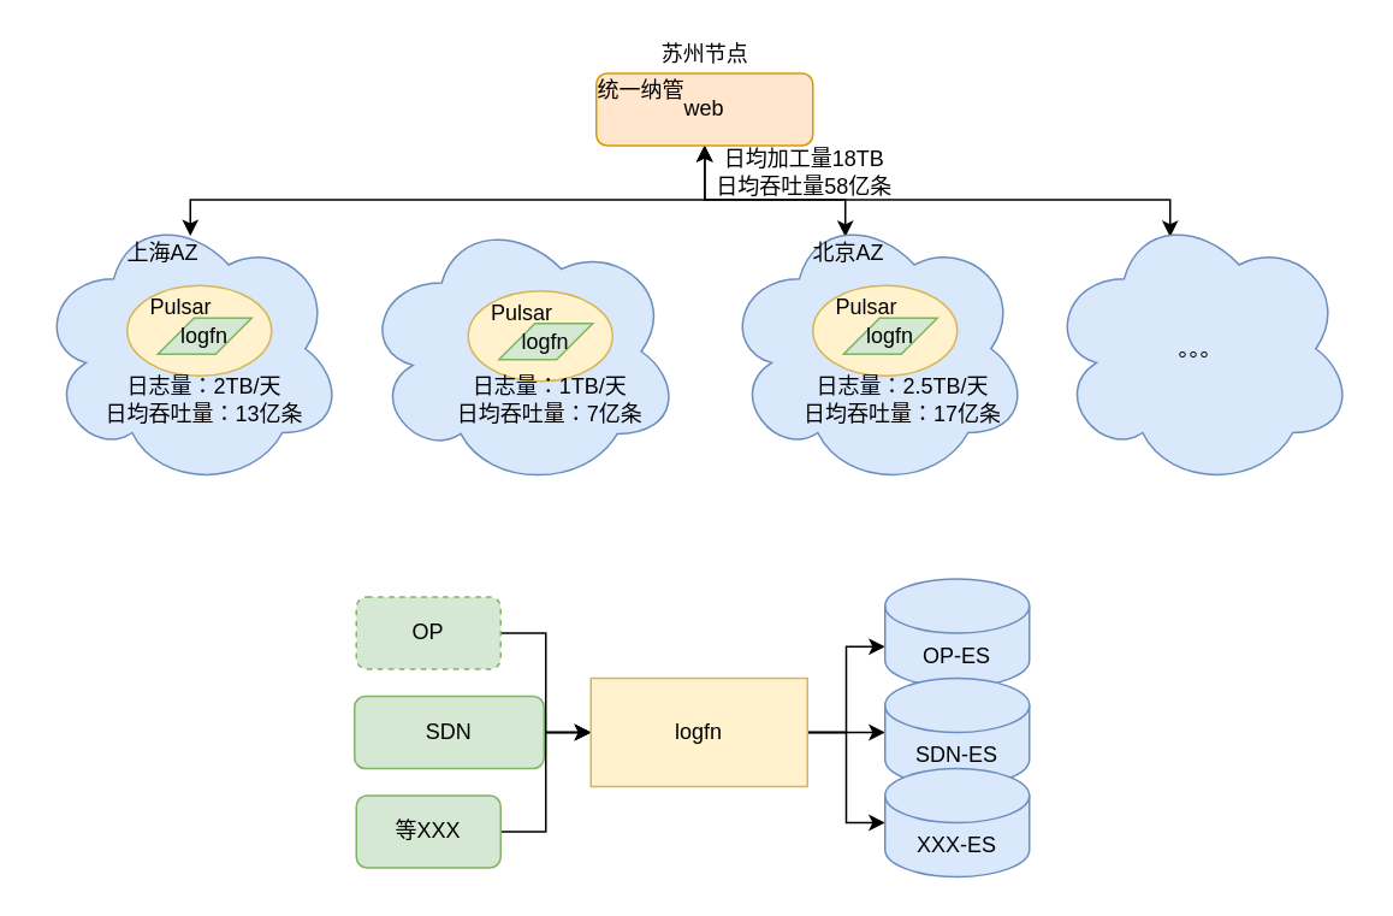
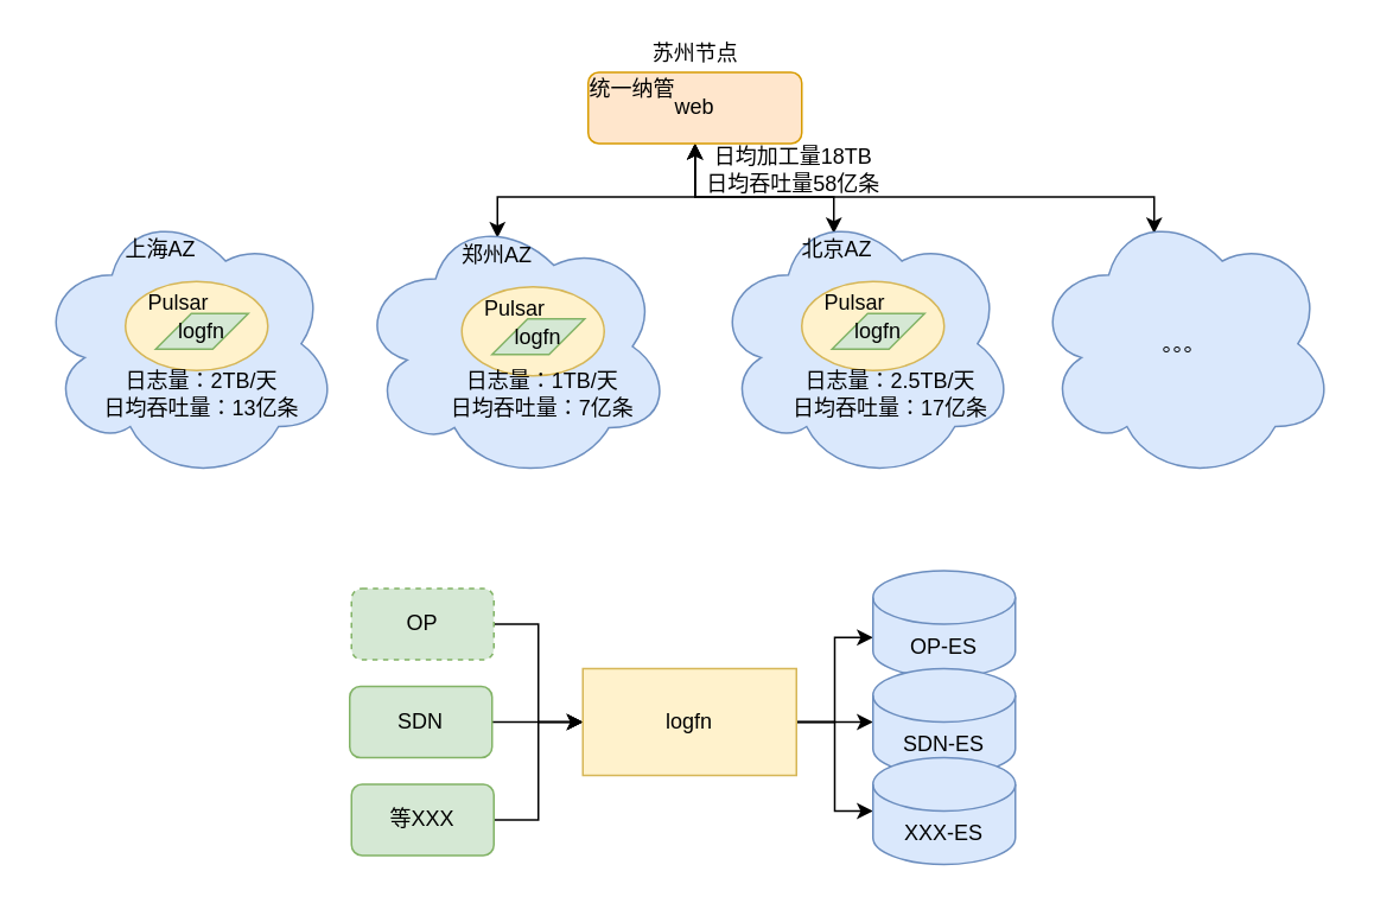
- <mxCell id="4" style="edgeStyle=orthogonalEdgeStyle;rounded=0;orthogonalLoop=1;jettySize=auto;html=1;exitX=0.5;exitY=1;exitDx=0;exitDy=0;entryX=0.75;entryY=0;entryDx=0;entryDy=0;startArrow=classic;startFill=1;" edge="1" parent="1" source="8" target="3"><mxGeometry relative="1" as="geometry"><Array as="points"><mxPoint x="390" y="110" /><mxPoint x="105" y="110" /></Array></mxGeometry></mxCell>
+ <mxCell id="5" style="edgeStyle=orthogonalEdgeStyle;rounded=0;orthogonalLoop=1;jettySize=auto;html=1;exitX=0.5;exitY=1;exitDx=0;exitDy=0;entryX=0.5;entryY=0;entryDx=0;entryDy=0;startArrow=classic;startFill=1;" edge="1" parent="1" source="8" target="16"><mxGeometry relative="1" as="geometry"><Array as="points"><mxPoint x="390" y="110" /><mxPoint x="279" y="110" /></Array></mxGeometry></mxCell>
+ <mxCell id="16" value="郑州AZ" style="text;html=1;strokeColor=none;fillColor=none;align=center;verticalAlign=middle;whiteSpace=wrap;rounded=0;" vertex="1" parent="1"><mxGeometry x="249" y="133" width="60" height="20" as="geometry" /></mxCell>
- <mxCell id="32" value="SDN" style="rounded=1;whiteSpace=wrap;html=1;fillColor=#d5e8d4;strokeColor=#82b366;" vertex="1" parent="1"><mxGeometry x="196" y="385" width="105" height="40" as="geometry" /></mxCell>
+ <mxCell id="32" value="SDN" style="rounded=1;whiteSpace=wrap;html=1;fillColor=#d5e8d4;strokeColor=#82b366;" vertex="1" parent="1"><mxGeometry x="196" y="385" width="80" height="40" as="geometry" /></mxCell>
